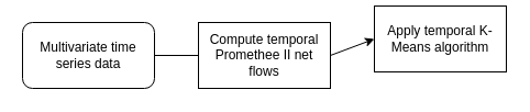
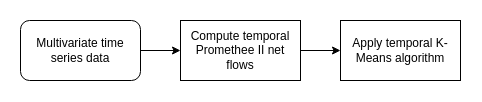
- <mxCell id="3" value="Apply temporal K-Means algorithm" style="rounded=0;whiteSpace=wrap;html=1;" vertex="1" parent="1"><mxGeometry x="339.996" y="5" width="120" height="60" as="geometry" /></mxCell>
+ <mxCell id="3" value="Apply temporal K-Means algorithm" style="rounded=0;whiteSpace=wrap;html=1;" vertex="1" parent="1"><mxGeometry x="339.996" y="20" width="120" height="60" as="geometry" /></mxCell>
- <mxCell id="4" value="" style="edgeStyle=none;html=1;exitX=1;exitY=0.5;exitDx=0;exitDy=0;endArrow=none;" edge="1" parent="1" source="2" target="6"><mxGeometry relative="1" as="geometry"><mxPoint x="70.316" y="150" as="targetPoint" /><mxPoint x="70" y="80" as="sourcePoint" /></mxGeometry></mxCell>
+ <mxCell id="4" value="" style="edgeStyle=none;html=1;exitX=1;exitY=0.5;exitDx=0;exitDy=0;" edge="1" parent="1" source="2" target="6"><mxGeometry relative="1" as="geometry"><mxPoint x="70.316" y="150" as="targetPoint" /><mxPoint x="70" y="80" as="sourcePoint" /></mxGeometry></mxCell>
